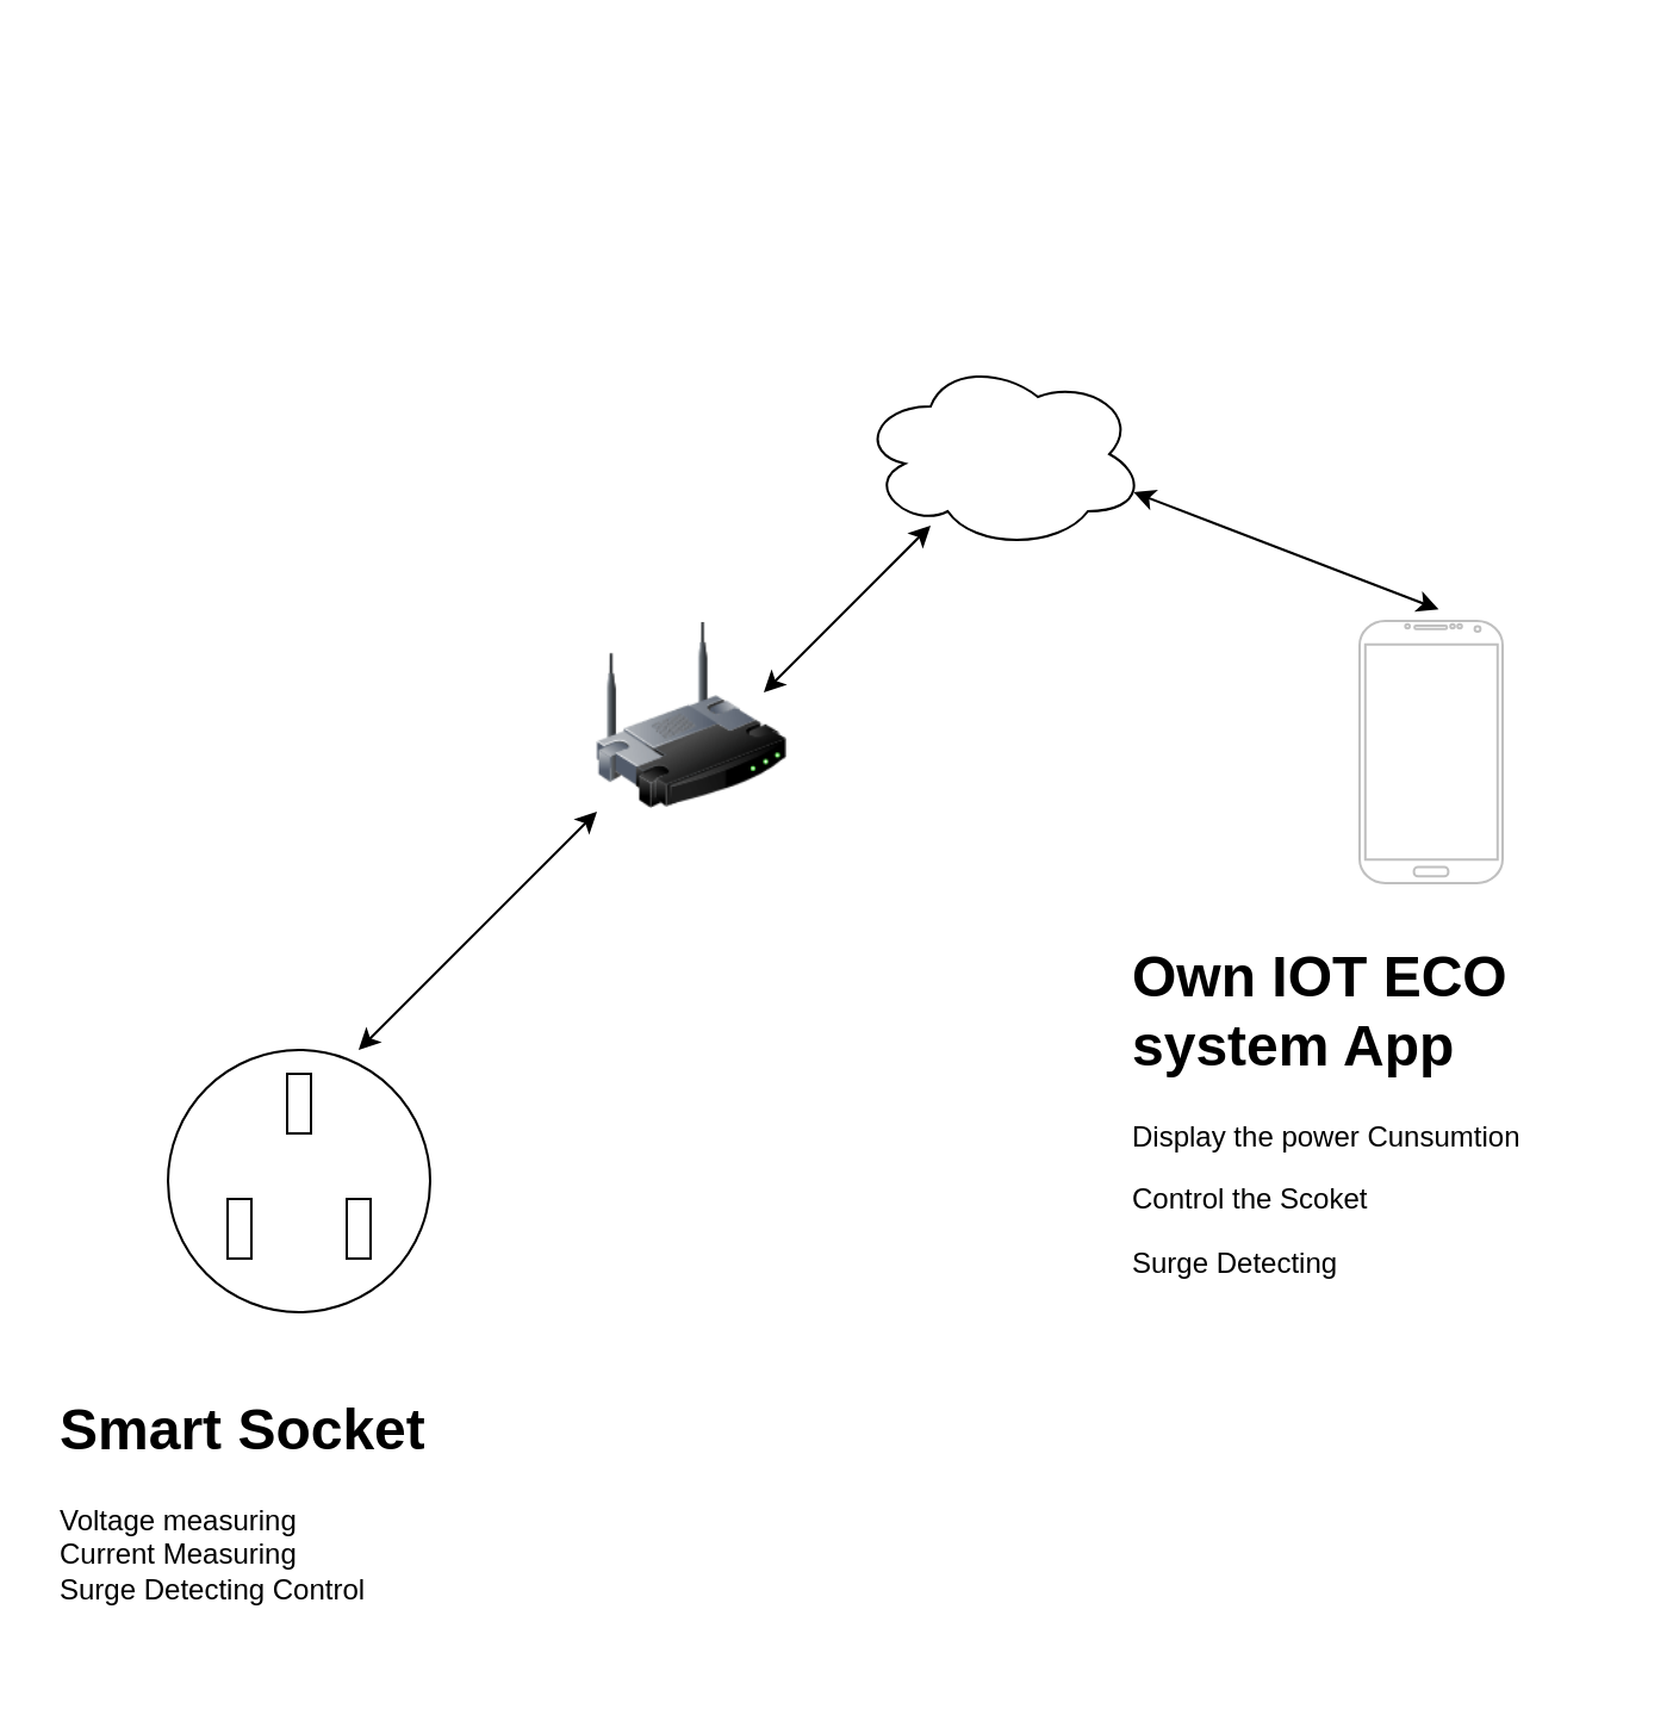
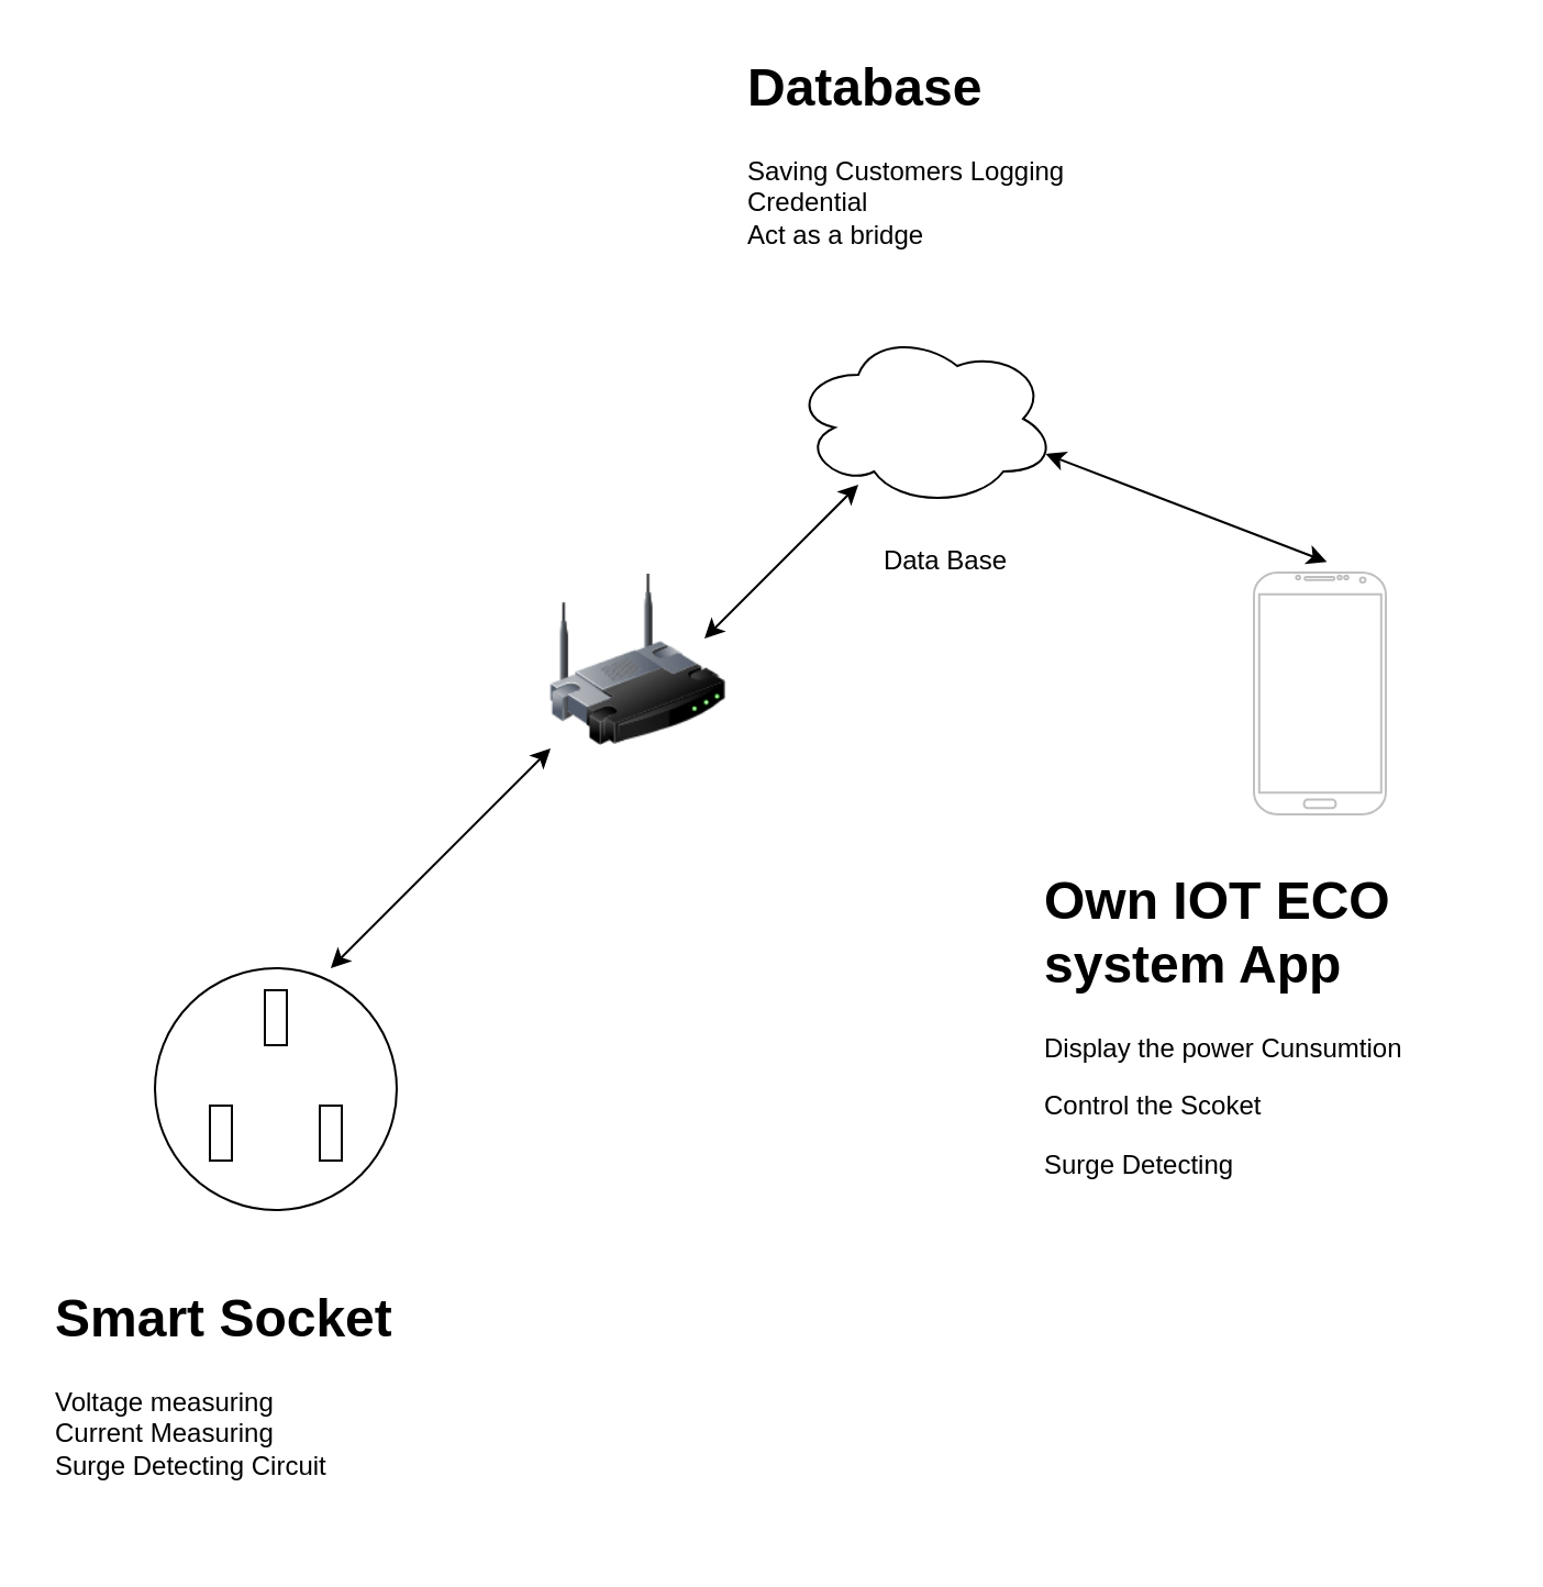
+ <mxCell id="15" value="&lt;h1&gt;Database&lt;/h1&gt;&lt;div&gt;Saving Customers Logging Credential&amp;nbsp;&lt;/div&gt;&lt;div&gt;Act as a bridge&lt;/div&gt;" style="text;html=1;strokeColor=none;fillColor=none;spacing=5;spacingTop=-20;whiteSpace=wrap;overflow=hidden;rounded=0;" vertex="1" parent="1"><mxGeometry x="335" y="20" width="190" height="120" as="geometry" /></mxCell>
+ <mxCell id="12" value="Data Base" style="text;html=1;strokeColor=none;fillColor=none;align=center;verticalAlign=middle;whiteSpace=wrap;rounded=0;" vertex="1" parent="1"><mxGeometry x="400" y="240" width="60" height="30" as="geometry" /></mxCell>
- <mxCell id="13" value="&lt;h1&gt;Smart Socket&lt;/h1&gt;&lt;div&gt;Voltage measuring&lt;/div&gt;&lt;div&gt;Current Measuring&lt;/div&gt;&lt;div&gt;Surge Detecting Control&lt;/div&gt;&lt;div&gt;&lt;br&gt;&lt;/div&gt;" style="text;html=1;strokeColor=none;fillColor=none;spacing=5;spacingTop=-20;whiteSpace=wrap;overflow=hidden;rounded=0;" vertex="1" parent="1"><mxGeometry x="20" y="580" width="240" height="120" as="geometry" /></mxCell>
+ <mxCell id="13" value="&lt;h1&gt;Smart Socket&lt;/h1&gt;&lt;div&gt;Voltage measuring&lt;/div&gt;&lt;div&gt;Current Measuring&lt;/div&gt;&lt;div&gt;Surge Detecting Circuit&lt;/div&gt;&lt;div&gt;&lt;br&gt;&lt;/div&gt;" style="text;html=1;strokeColor=none;fillColor=none;spacing=5;spacingTop=-20;whiteSpace=wrap;overflow=hidden;rounded=0;" vertex="1" parent="1"><mxGeometry x="20" y="580" width="240" height="120" as="geometry" /></mxCell>
